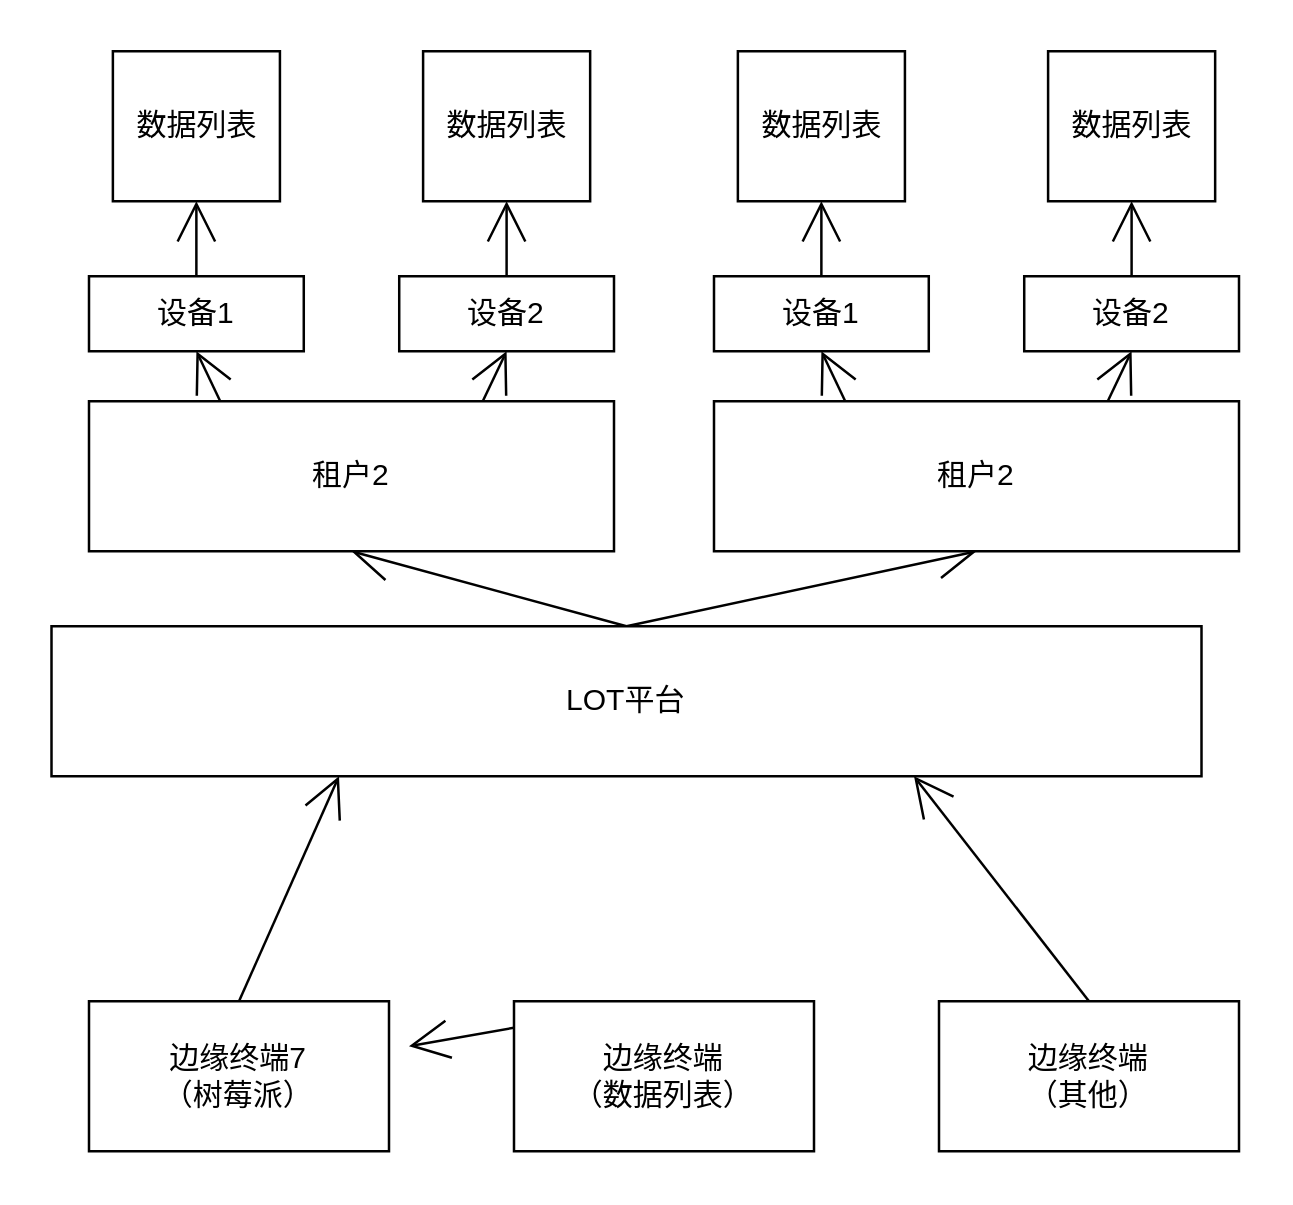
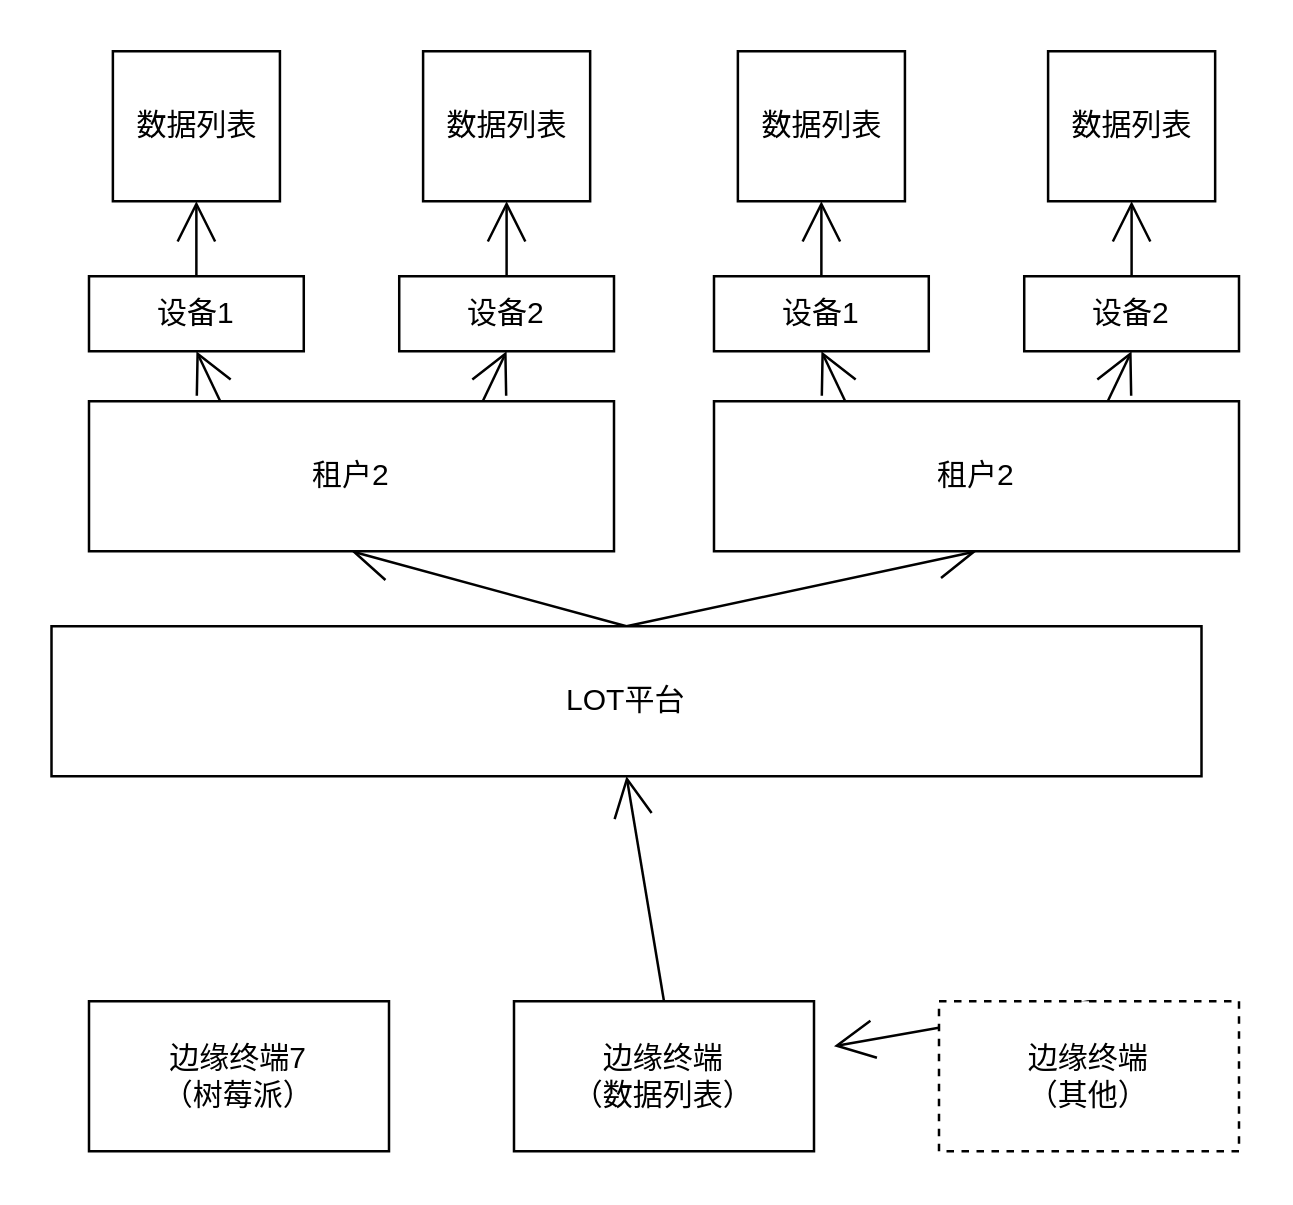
- <mxCell id="9" style="edgeStyle=none;curved=1;rounded=0;orthogonalLoop=1;jettySize=auto;html=1;exitX=0.5;exitY=0;exitDx=0;exitDy=0;entryX=0.75;entryY=1;entryDx=0;entryDy=0;endArrow=open;startSize=14;endSize=14;sourcePerimeterSpacing=8;targetPerimeterSpacing=8;" edge="1" parent="1" source="10" target="4"><mxGeometry relative="1" as="geometry" /></mxCell>
+ <mxCell id="9" style="edgeStyle=none;curved=1;rounded=0;orthogonalLoop=1;jettySize=auto;html=1;exitX=0.5;exitY=0;exitDx=0;exitDy=0;endArrow=open;startSize=14;endSize=14;sourcePerimeterSpacing=8;targetPerimeterSpacing=8;" edge="1" parent="1" source="10" target="8"><mxGeometry relative="1" as="geometry" /></mxCell>
- <mxCell id="5" style="edgeStyle=none;curved=1;rounded=0;orthogonalLoop=1;jettySize=auto;html=1;exitX=0.5;exitY=0;exitDx=0;exitDy=0;entryX=0.25;entryY=1;entryDx=0;entryDy=0;endArrow=open;startSize=14;endSize=14;sourcePerimeterSpacing=8;targetPerimeterSpacing=8;" edge="1" parent="1" source="6" target="4"><mxGeometry relative="1" as="geometry" /></mxCell>
- <mxCell id="7" style="edgeStyle=none;curved=1;rounded=0;orthogonalLoop=1;jettySize=auto;html=1;exitX=0.5;exitY=0;exitDx=0;exitDy=0;endArrow=open;startSize=14;endSize=14;sourcePerimeterSpacing=8;targetPerimeterSpacing=8;" edge="1" parent="1" source="8" target="6"><mxGeometry relative="1" as="geometry" /></mxCell>
+ <mxCell id="7" style="edgeStyle=none;curved=1;rounded=0;orthogonalLoop=1;jettySize=auto;html=1;exitX=0.5;exitY=0;exitDx=0;exitDy=0;entryX=0.5;entryY=1;entryDx=0;entryDy=0;endArrow=open;startSize=14;endSize=14;sourcePerimeterSpacing=8;targetPerimeterSpacing=8;" edge="1" parent="1" source="8" target="4"><mxGeometry relative="1" as="geometry" /></mxCell>
- <mxCell id="10" value="边缘终端&lt;br&gt;（其他）" style="rounded=0;whiteSpace=wrap;html=1;hachureGap=4;pointerEvents=0;" vertex="1" parent="1"><mxGeometry x="375" y="400" width="120" height="60" as="geometry" /></mxCell>
+ <mxCell id="10" value="边缘终端&lt;br&gt;（其他）" style="rounded=0;whiteSpace=wrap;html=1;hachureGap=4;pointerEvents=0;dashed=1;" vertex="1" parent="1"><mxGeometry x="375" y="400" width="120" height="60" as="geometry" /></mxCell>
